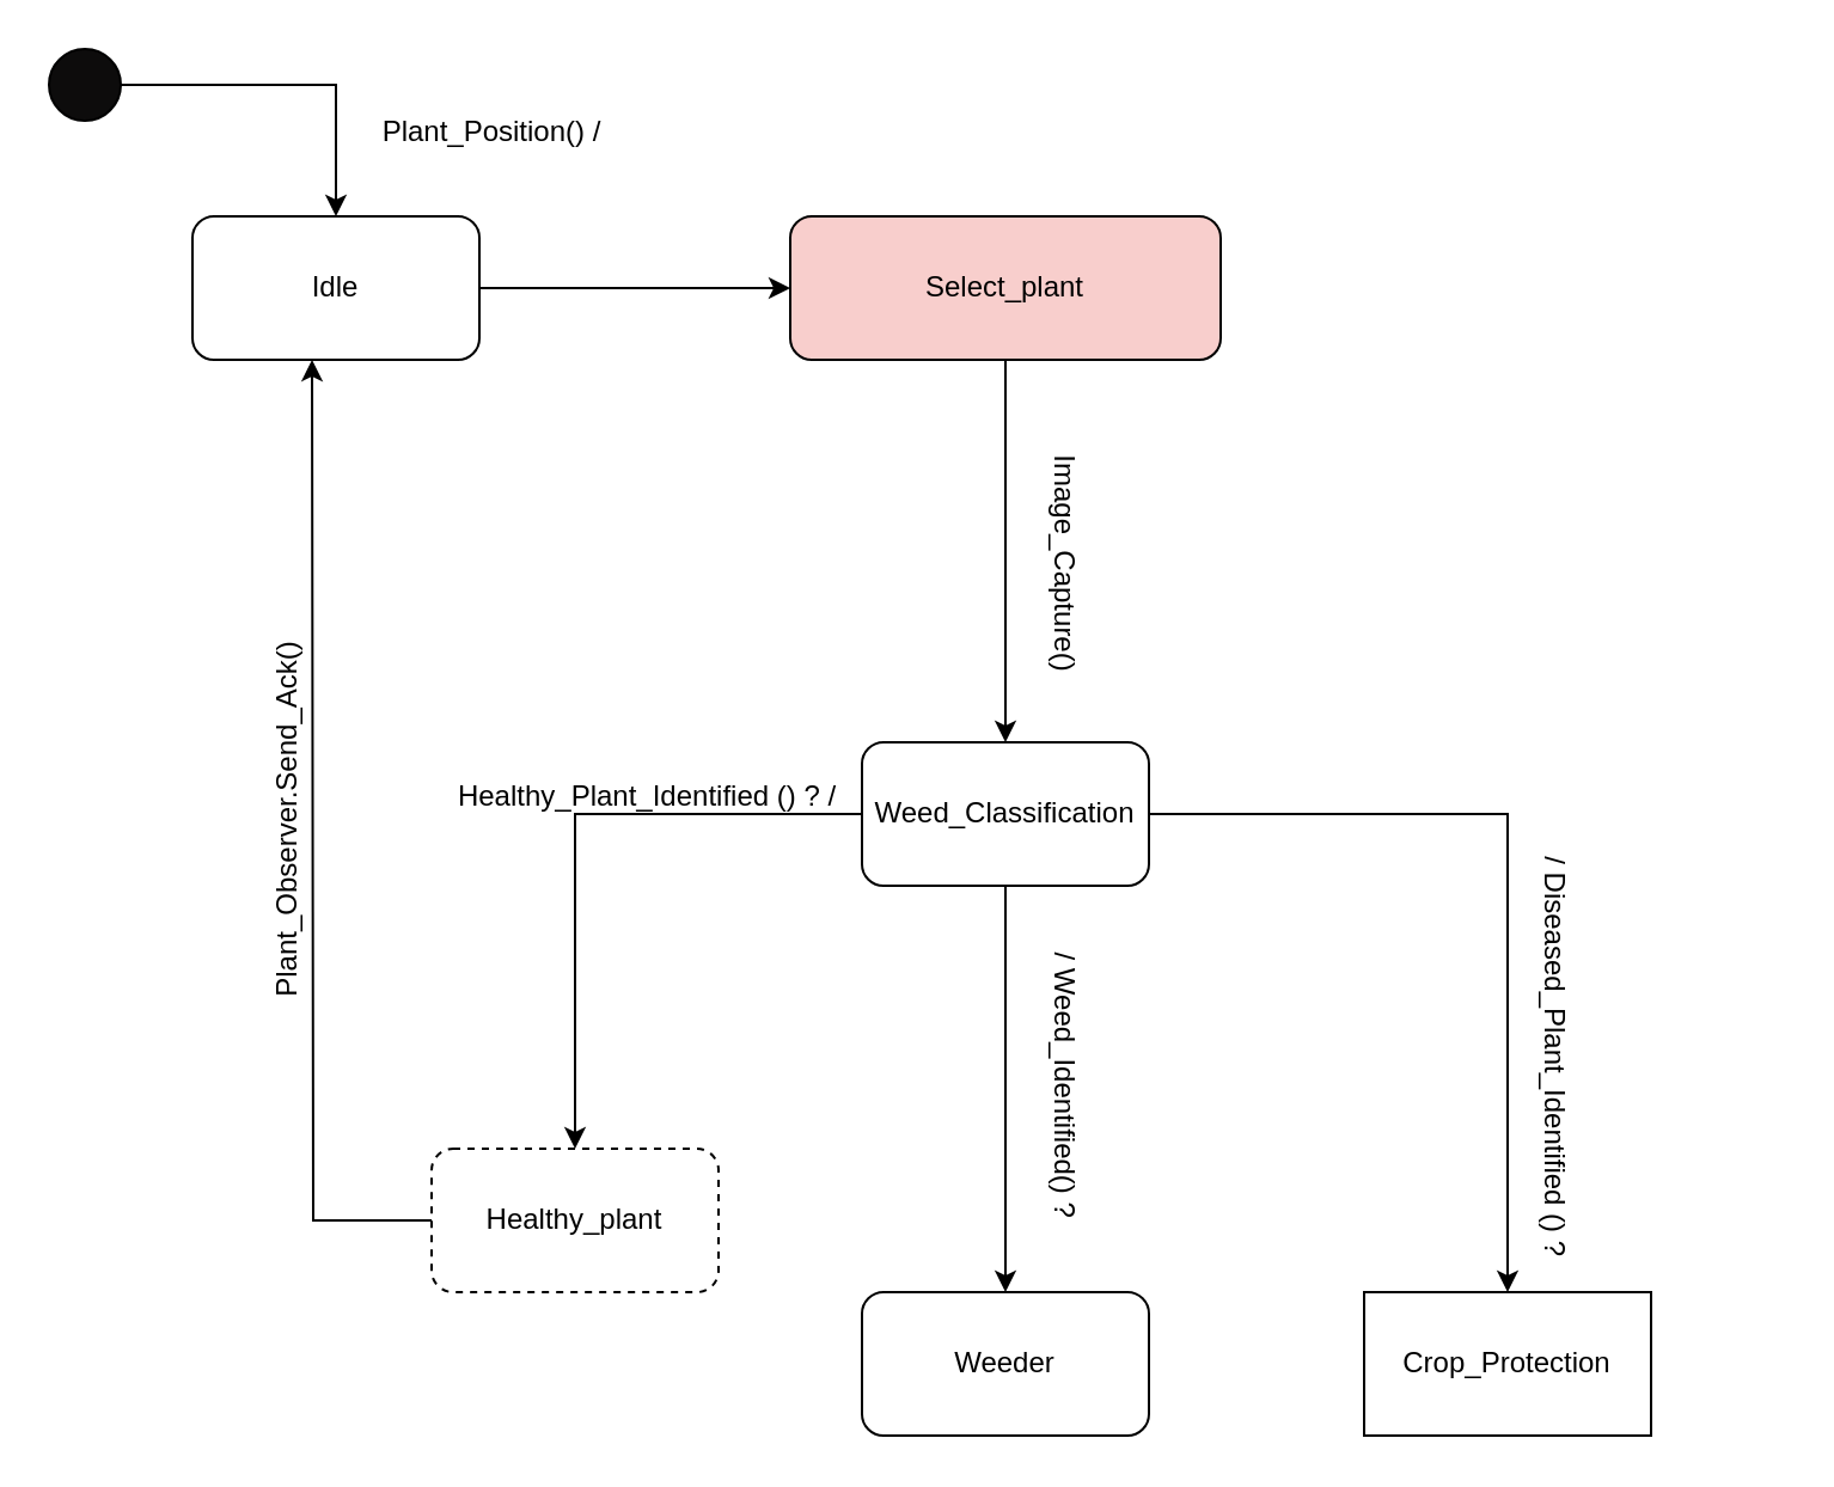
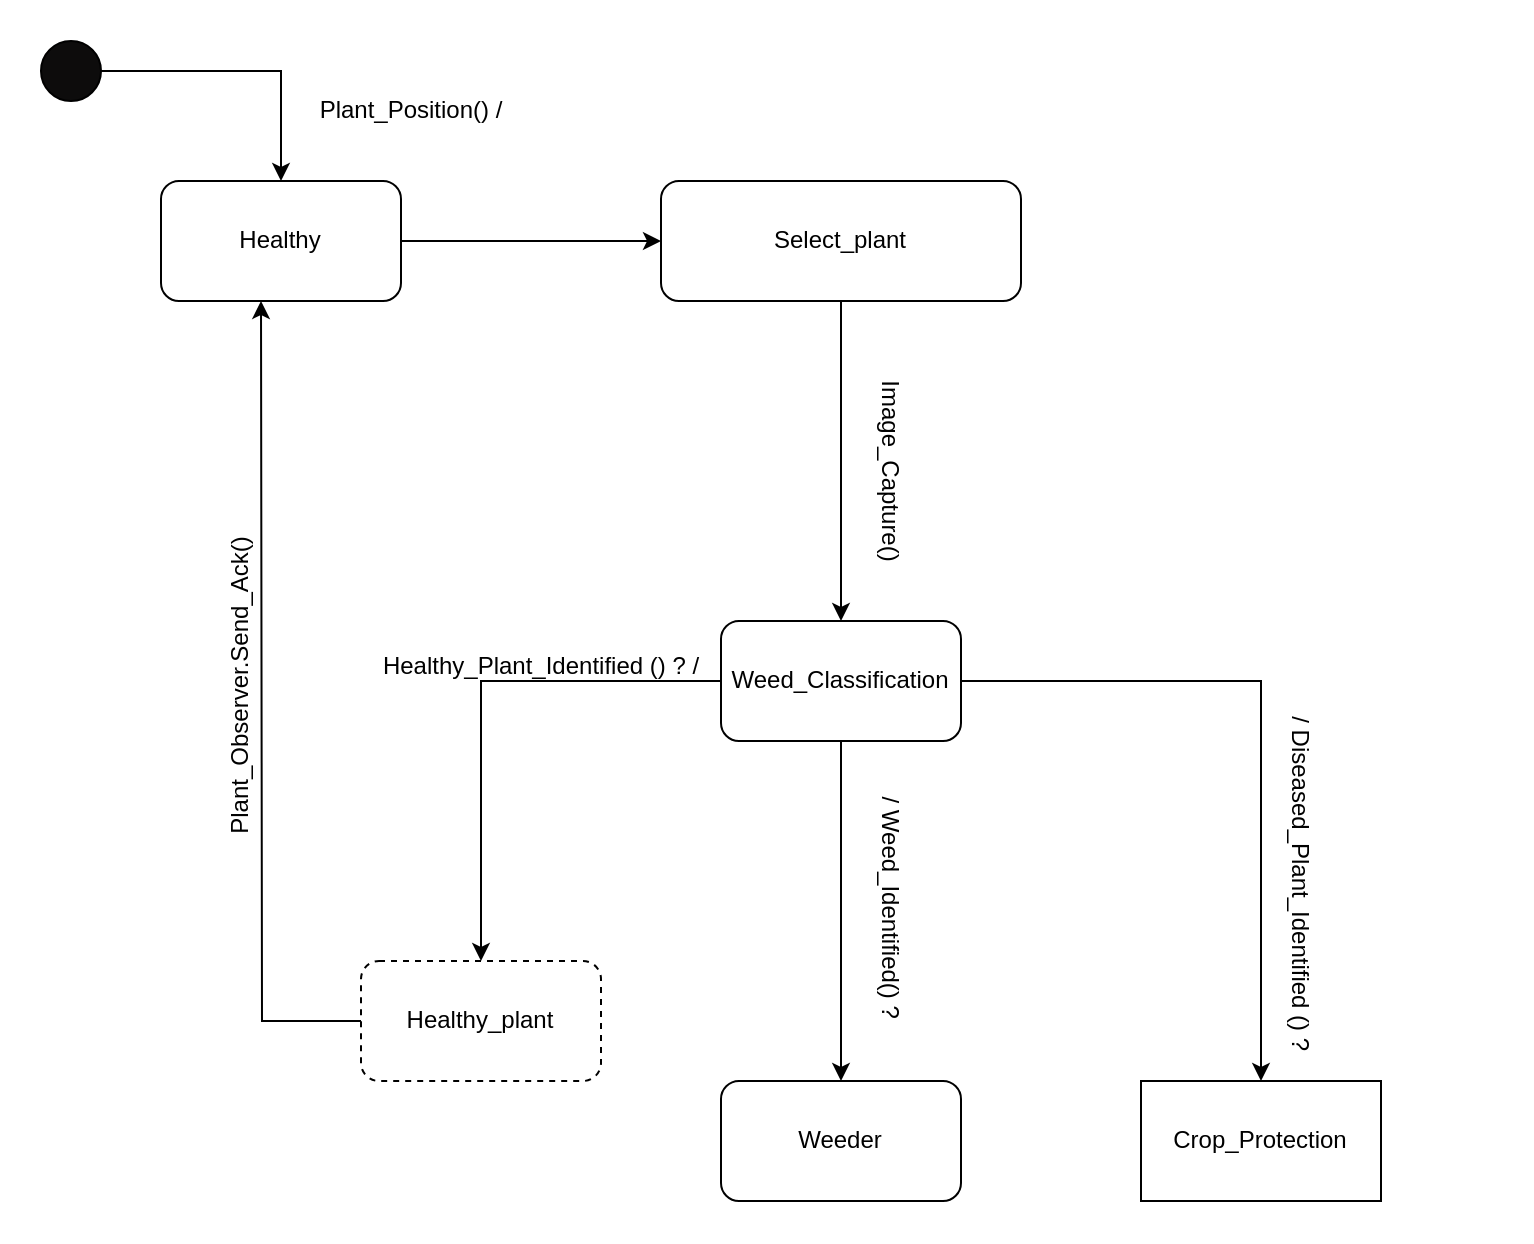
- <mxCell id="2" value="Idle" style="rounded=1;whiteSpace=wrap;html=1;" vertex="1" parent="1"><mxGeometry x="80" y="90" width="120" height="60" as="geometry" /></mxCell>
+ <mxCell id="2" value="Healthy" style="rounded=1;whiteSpace=wrap;html=1;" vertex="1" parent="1"><mxGeometry x="80" y="90" width="120" height="60" as="geometry" /></mxCell>
- <mxCell id="7" value="Select_plant" style="rounded=1;whiteSpace=wrap;html=1;fillColor=#f8cecc;" vertex="1" parent="1"><mxGeometry x="330" y="90" width="180" height="60" as="geometry" /></mxCell>
+ <mxCell id="7" value="Select_plant" style="rounded=1;whiteSpace=wrap;html=1;" vertex="1" parent="1"><mxGeometry x="330" y="90" width="180" height="60" as="geometry" /></mxCell>
